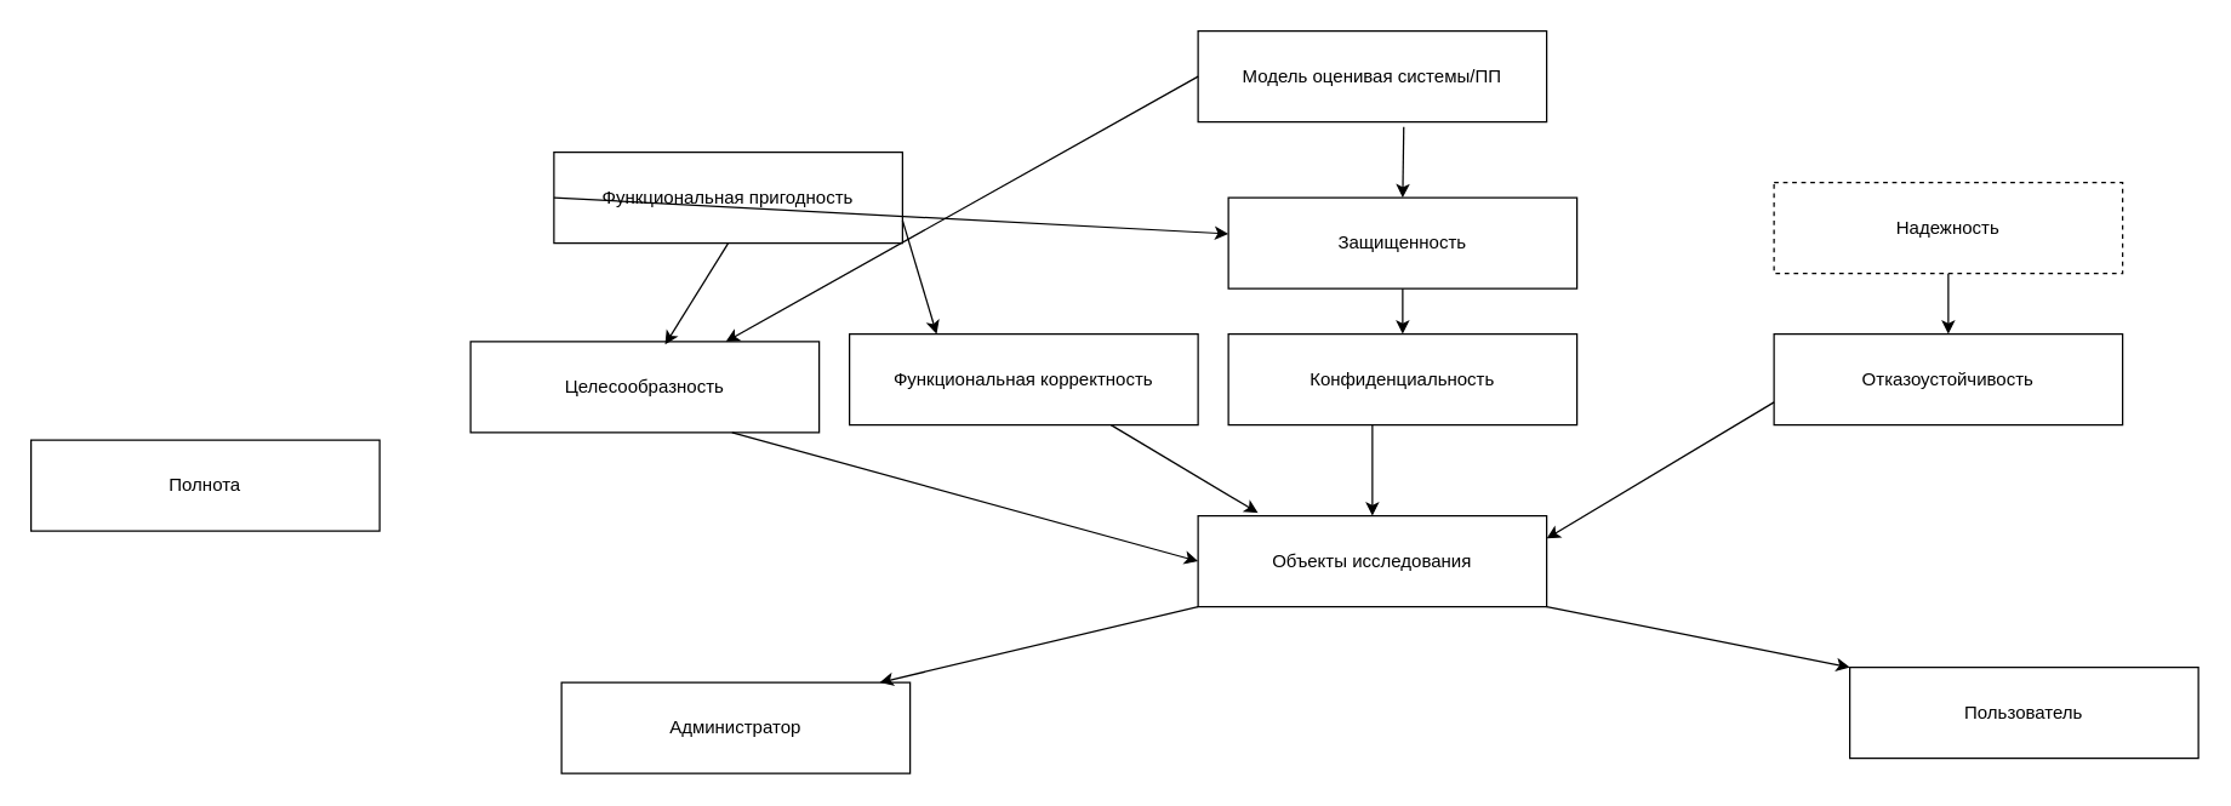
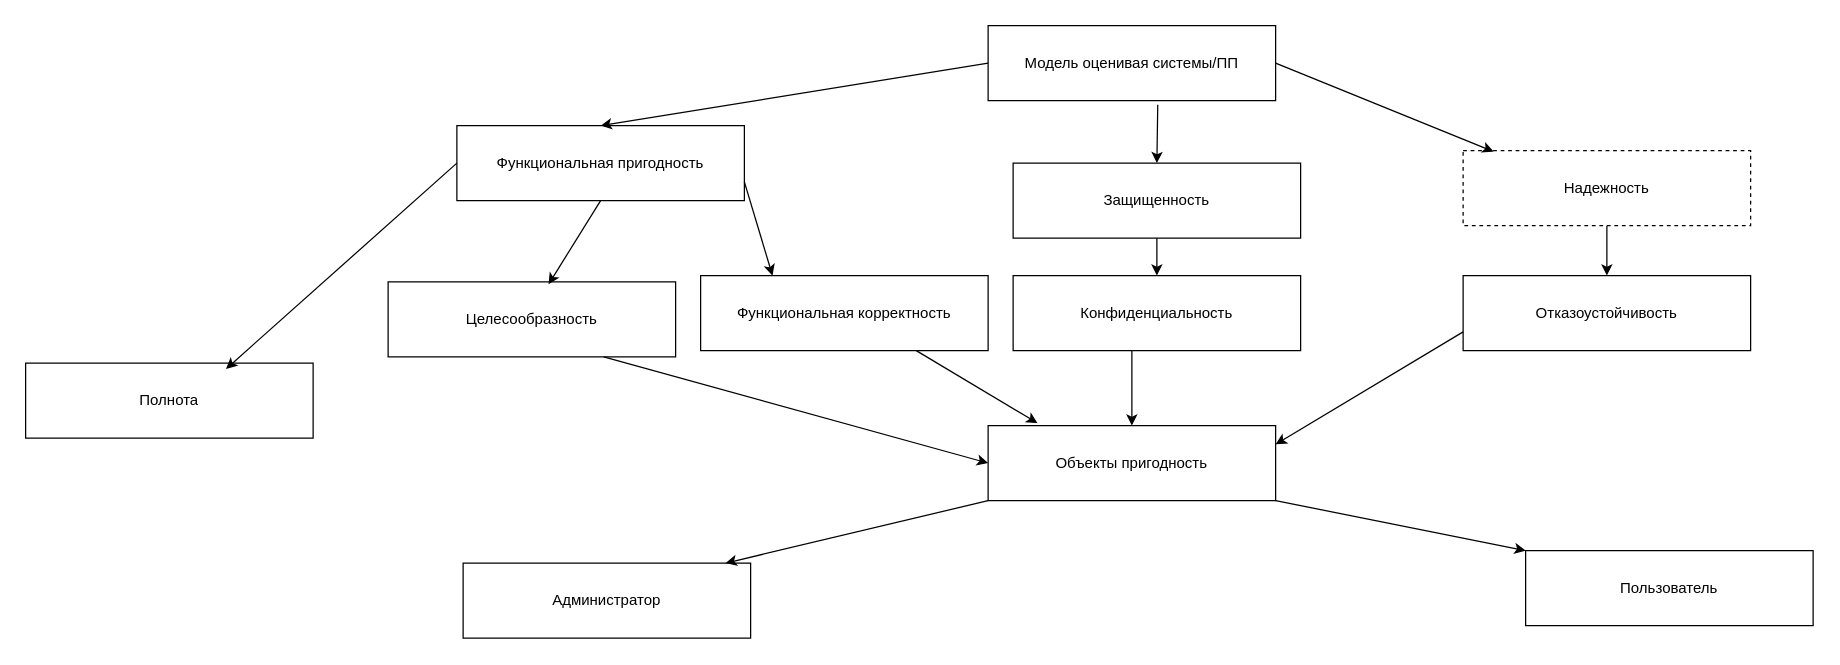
+ <mxCell id="15" value="" style="endArrow=classic;html=1;rounded=0;exitX=1;exitY=0.5;exitDx=0;exitDy=0;entryX=0.106;entryY=0.013;entryDx=0;entryDy=0;entryPerimeter=0;" edge="1" parent="1" source="2" target="7"><mxGeometry width="50" height="50" relative="1" as="geometry"><mxPoint x="830" y="320" as="sourcePoint" /><mxPoint x="880" y="270" as="targetPoint" /></mxGeometry></mxCell>
- <mxCell id="13" value="" style="endArrow=classic;html=1;rounded=0;exitX=0;exitY=0.5;exitDx=0;exitDy=0;" edge="1" parent="1" source="2" target="6"><mxGeometry width="50" height="50" relative="1" as="geometry"><mxPoint x="830" y="320" as="sourcePoint" /><mxPoint x="509" y="130" as="targetPoint" /></mxGeometry></mxCell>
+ <mxCell id="13" value="" style="endArrow=classic;html=1;rounded=0;exitX=0;exitY=0.5;exitDx=0;exitDy=0;entryX=0.5;entryY=0;entryDx=0;entryDy=0;" edge="1" parent="1" source="2" target="3"><mxGeometry width="50" height="50" relative="1" as="geometry"><mxPoint x="830" y="320" as="sourcePoint" /><mxPoint x="509" y="130" as="targetPoint" /></mxGeometry></mxCell>
- <mxCell id="20" value="" style="endArrow=classic;html=1;rounded=0;exitX=0;exitY=0.5;exitDx=0;exitDy=0;" edge="1" parent="1" source="3" target="5"><mxGeometry width="50" height="50" relative="1" as="geometry"><mxPoint x="430" y="290" as="sourcePoint" /><mxPoint x="480" y="240" as="targetPoint" /></mxGeometry></mxCell>
+ <mxCell id="20" value="" style="endArrow=classic;html=1;rounded=0;exitX=0;exitY=0.5;exitDx=0;exitDy=0;entryX=0.697;entryY=0.078;entryDx=0;entryDy=0;entryPerimeter=0;" edge="1" parent="1" source="3" target="4"><mxGeometry width="50" height="50" relative="1" as="geometry"><mxPoint x="430" y="290" as="sourcePoint" /><mxPoint x="480" y="240" as="targetPoint" /></mxGeometry></mxCell>
- <mxCell id="10" value="Объекты исследования" style="rounded=0;whiteSpace=wrap;html=1;" vertex="1" parent="1"><mxGeometry x="790" y="340" width="230" height="60" as="geometry" /></mxCell>
+ <mxCell id="10" value="Объекты пригодность" style="rounded=0;whiteSpace=wrap;html=1;" vertex="1" parent="1"><mxGeometry x="790" y="340" width="230" height="60" as="geometry" /></mxCell>
